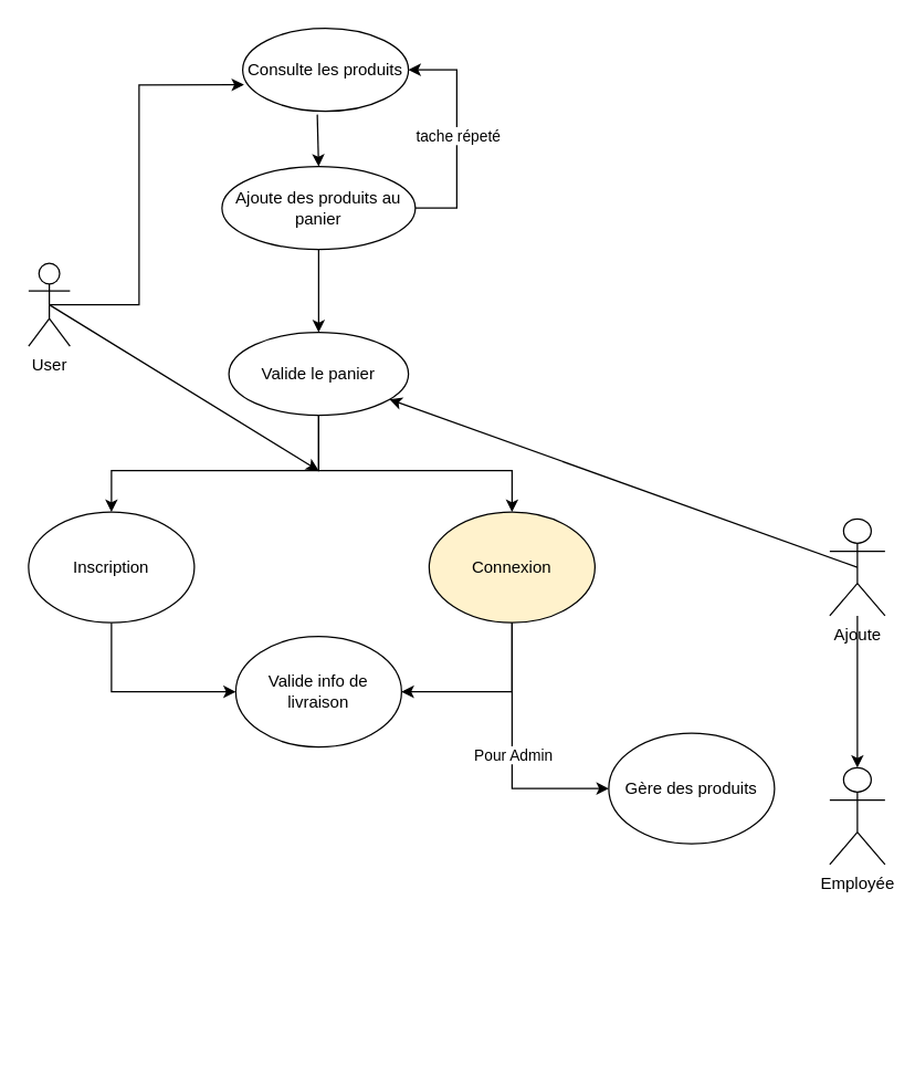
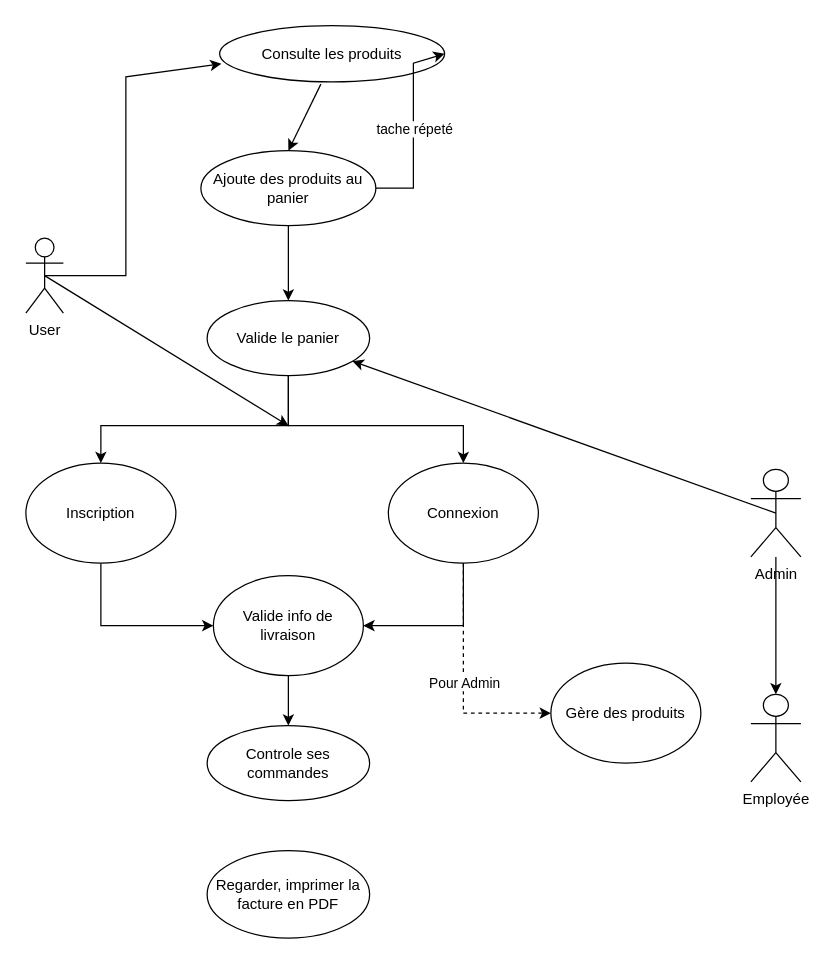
- <mxCell id="5" value="Consulte les produits" style="ellipse;whiteSpace=wrap;html=1;" parent="1" vertex="1"><mxGeometry x="175" width="120" height="60" as="geometry" y="20" /></mxCell>
+ <mxCell id="5" value="Consulte les produits" style="ellipse;whiteSpace=wrap;html=1;" parent="1" vertex="1"><mxGeometry x="175" y="20" width="180" height="45" as="geometry" /></mxCell>
- <mxCell id="16" value="Connexion" style="ellipse;whiteSpace=wrap;html=1;fillColor=#fff2cc;" vertex="1" parent="1"><mxGeometry x="310" y="370" width="120" height="80" as="geometry" /></mxCell>
+ <mxCell id="16" value="Connexion" style="ellipse;whiteSpace=wrap;html=1;" vertex="1" parent="1"><mxGeometry x="310" y="370" width="120" height="80" as="geometry" /></mxCell>
- <mxCell id="4" value="Ajoute" style="shape=umlActor;verticalLabelPosition=bottom;verticalAlign=top;html=1;outlineConnect=0;" parent="1" vertex="1"><mxGeometry x="600" y="375" width="40" height="70" as="geometry" /></mxCell>
+ <mxCell id="4" value="Admin" style="shape=umlActor;verticalLabelPosition=bottom;verticalAlign=top;html=1;outlineConnect=0;" parent="1" vertex="1"><mxGeometry x="600" y="375" width="40" height="70" as="geometry" /></mxCell>
+ <mxCell id="20" value="" style="endArrow=classic;html=1;rounded=0;entryX=0.5;entryY=0;entryDx=0;entryDy=0;exitX=0.5;exitY=1;exitDx=0;exitDy=0;" edge="1" parent="1" source="19" target="8"><mxGeometry width="50" height="50" relative="1" as="geometry"><mxPoint x="380" y="550" as="sourcePoint" /><mxPoint x="430" y="500" as="targetPoint" /></mxGeometry></mxCell>
- <mxCell id="27" value="" style="endArrow=classic;html=1;rounded=0;entryX=0;entryY=0.5;entryDx=0;entryDy=0;" edge="1" parent="1" source="16" target="26"><mxGeometry relative="1" as="geometry"><mxPoint x="350" y="530" as="sourcePoint" /><mxPoint x="450" y="530" as="targetPoint" /><Array as="points"><mxPoint x="370" y="570" /></Array></mxGeometry></mxCell>
+ <mxCell id="27" value="" style="endArrow=classic;html=1;rounded=0;entryX=0;entryY=0.5;entryDx=0;entryDy=0;dashed=1;" edge="1" parent="1" source="16" target="26"><mxGeometry relative="1" as="geometry"><mxPoint x="350" y="530" as="sourcePoint" /><mxPoint x="450" y="530" as="targetPoint" /><Array as="points"><mxPoint x="370" y="570" /></Array></mxGeometry></mxCell>
+ <mxCell id="8" value="Controle ses commandes" style="ellipse;whiteSpace=wrap;html=1;" parent="1" vertex="1"><mxGeometry x="165" y="580" width="130" height="60" as="geometry" /></mxCell>
+ <mxCell id="9" value="Regarder, imprimer la facture en PDF" style="ellipse;whiteSpace=wrap;html=1;" parent="1" vertex="1"><mxGeometry x="165" y="680" width="130" height="70" as="geometry" /></mxCell>
